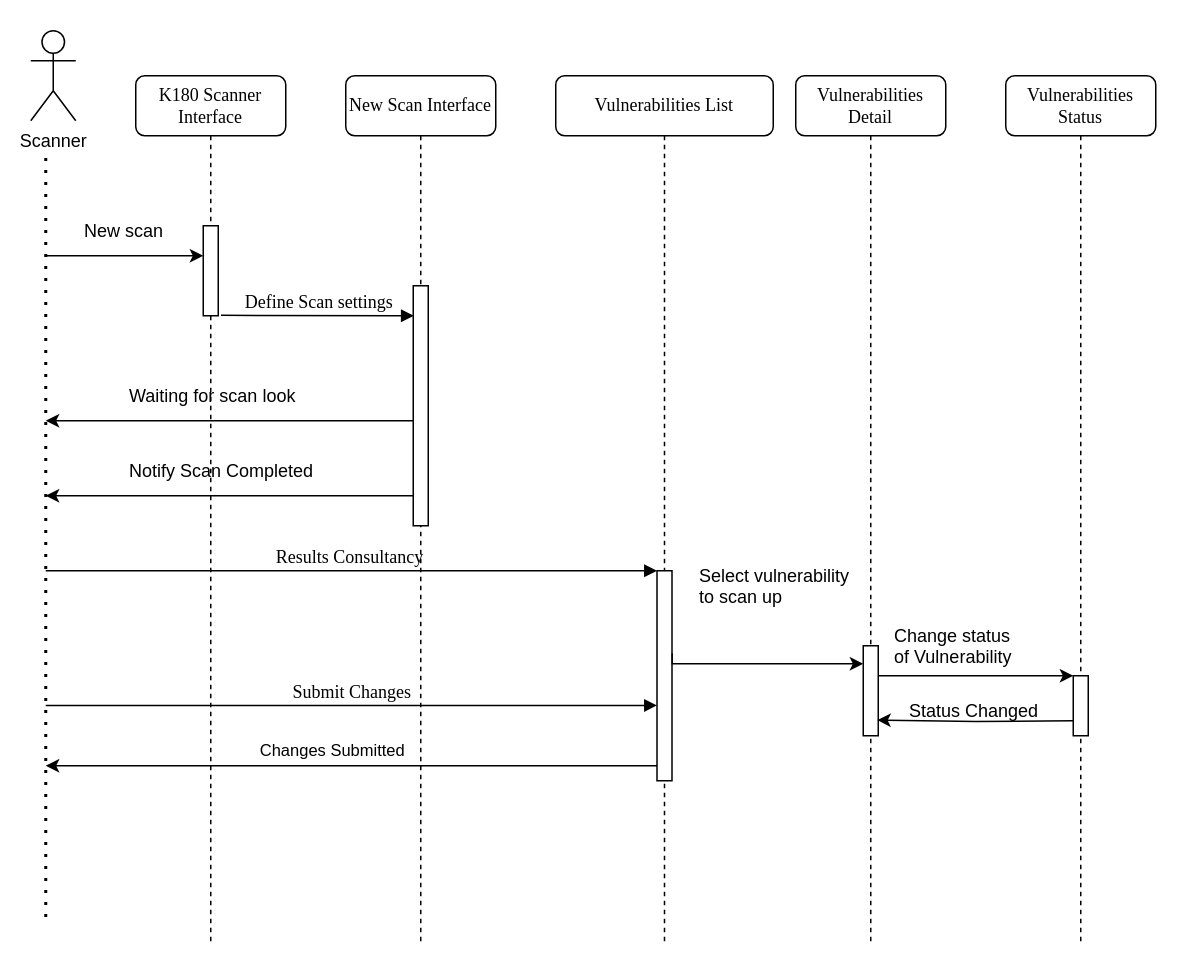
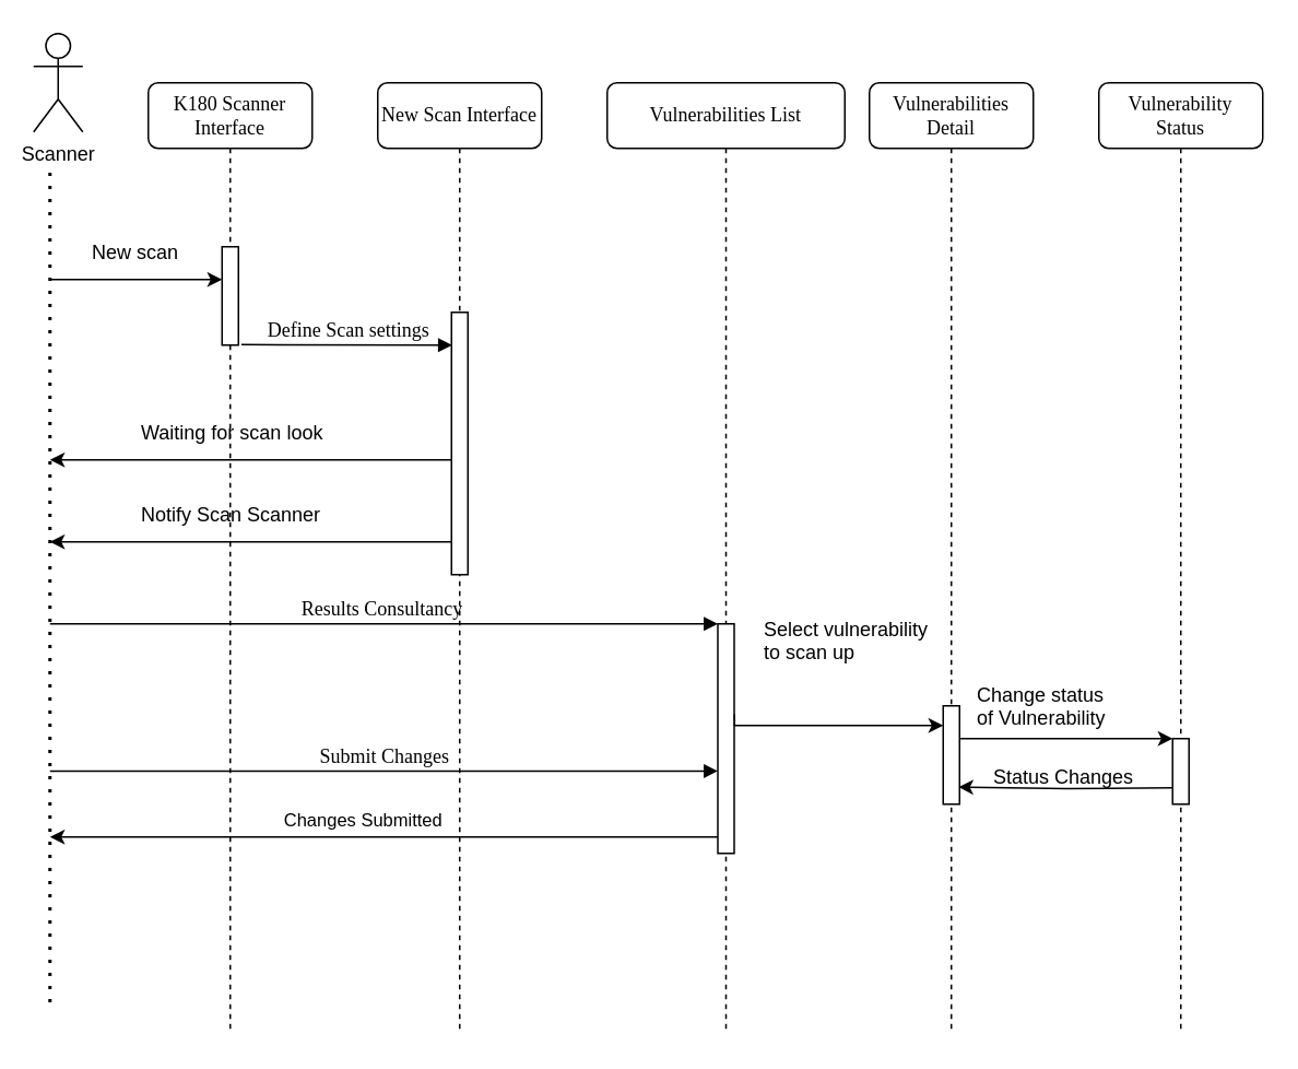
- <mxCell id="8" value="Vulnerabilities&lt;br&gt;Status" style="shape=umlLifeline;perimeter=lifelinePerimeter;whiteSpace=wrap;html=1;container=1;collapsible=0;recursiveResize=0;outlineConnect=0;rounded=1;shadow=0;comic=0;labelBackgroundColor=none;strokeWidth=1;fontFamily=Verdana;fontSize=12;align=center;" parent="1" vertex="1"><mxGeometry x="670" y="50" width="100" height="580" as="geometry" /></mxCell>
+ <mxCell id="8" value="Vulnerability&lt;br&gt;Status" style="shape=umlLifeline;perimeter=lifelinePerimeter;whiteSpace=wrap;html=1;container=1;collapsible=0;recursiveResize=0;outlineConnect=0;rounded=1;shadow=0;comic=0;labelBackgroundColor=none;strokeWidth=1;fontFamily=Verdana;fontSize=12;align=center;" parent="1" vertex="1"><mxGeometry x="670" y="50" width="100" height="580" as="geometry" /></mxCell>
- <mxCell id="23" value="Notify Scan Completed" style="text;strokeColor=none;fillColor=none;align=left;verticalAlign=top;spacingLeft=4;spacingRight=4;overflow=hidden;rotatable=0;points=[[0,0.5],[1,0.5]];portConstraint=eastwest;" vertex="1" parent="1"><mxGeometry x="80" y="300" width="140" height="26" as="geometry" /></mxCell>
+ <mxCell id="23" value="Notify Scan Scanner" style="text;strokeColor=none;fillColor=none;align=left;verticalAlign=top;spacingLeft=4;spacingRight=4;overflow=hidden;rotatable=0;points=[[0,0.5],[1,0.5]];portConstraint=eastwest;" vertex="1" parent="1"><mxGeometry x="80" y="300" width="140" height="26" as="geometry" /></mxCell>
- <mxCell id="28" value="Status Changed" style="text;strokeColor=none;fillColor=none;align=left;verticalAlign=top;spacingLeft=4;spacingRight=4;overflow=hidden;rotatable=0;points=[[0,0.5],[1,0.5]];portConstraint=eastwest;" vertex="1" parent="1"><mxGeometry x="600" y="460" width="120" height="20" as="geometry" /></mxCell>
+ <mxCell id="28" value="Status Changes" style="text;strokeColor=none;fillColor=none;align=left;verticalAlign=top;spacingLeft=4;spacingRight=4;overflow=hidden;rotatable=0;points=[[0,0.5],[1,0.5]];portConstraint=eastwest;" vertex="1" parent="1"><mxGeometry x="600" y="460" width="120" height="20" as="geometry" /></mxCell>
